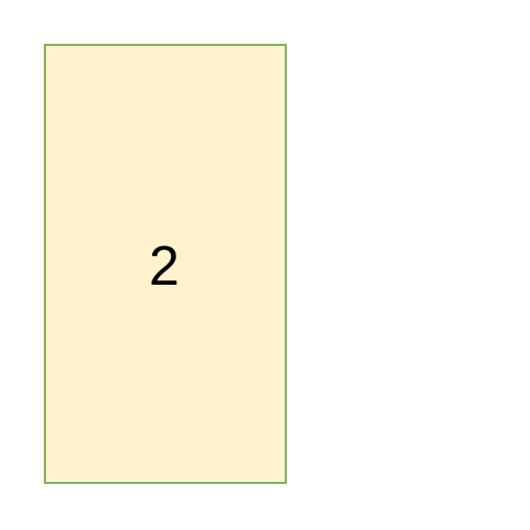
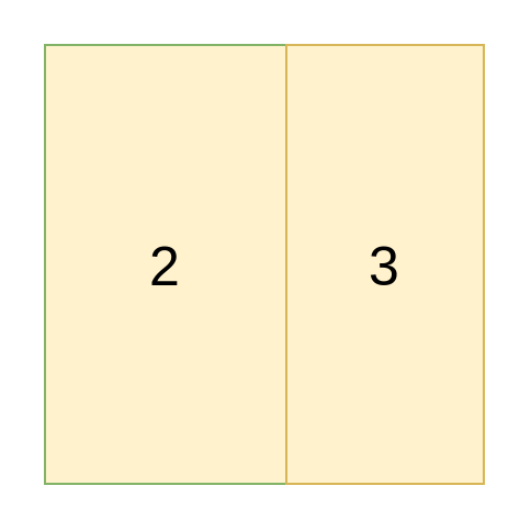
+ <mxCell id="3" value="3" style="rounded=0;whiteSpace=wrap;html=1;fillColor=#fff2cc;strokeColor=#d6b656;fontSize=25;" vertex="1" parent="1"><mxGeometry x="130" y="20" width="90" height="200" as="geometry" /></mxCell>
